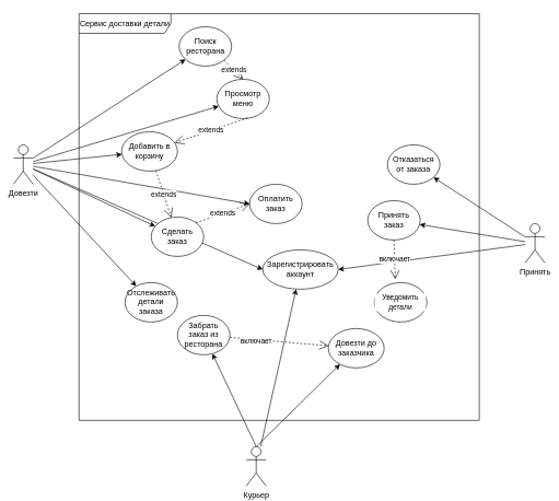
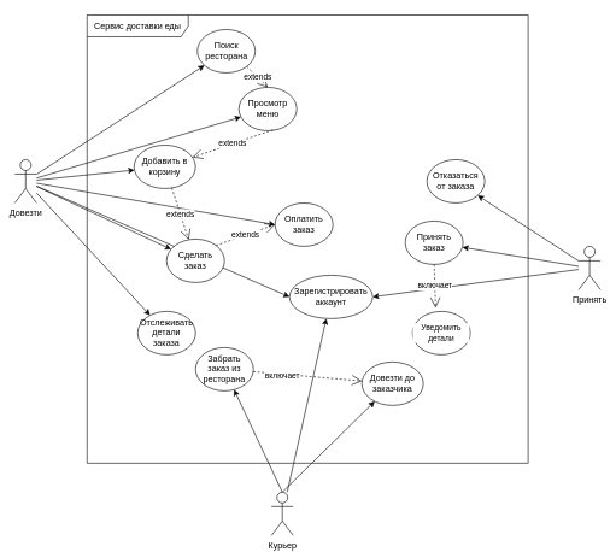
- <mxCell id="29" value="Сервис доставки детали" style="shape=umlFrame;whiteSpace=wrap;html=1;pointerEvents=0;width=140;height=30;" vertex="1" parent="1"><mxGeometry x="120" y="20" width="610" height="620" as="geometry" /></mxCell>
+ <mxCell id="29" value="Сервис доставки еды" style="shape=umlFrame;whiteSpace=wrap;html=1;pointerEvents=0;width=140;height=30;" vertex="1" parent="1"><mxGeometry x="120" y="20" width="610" height="620" as="geometry" /></mxCell>
